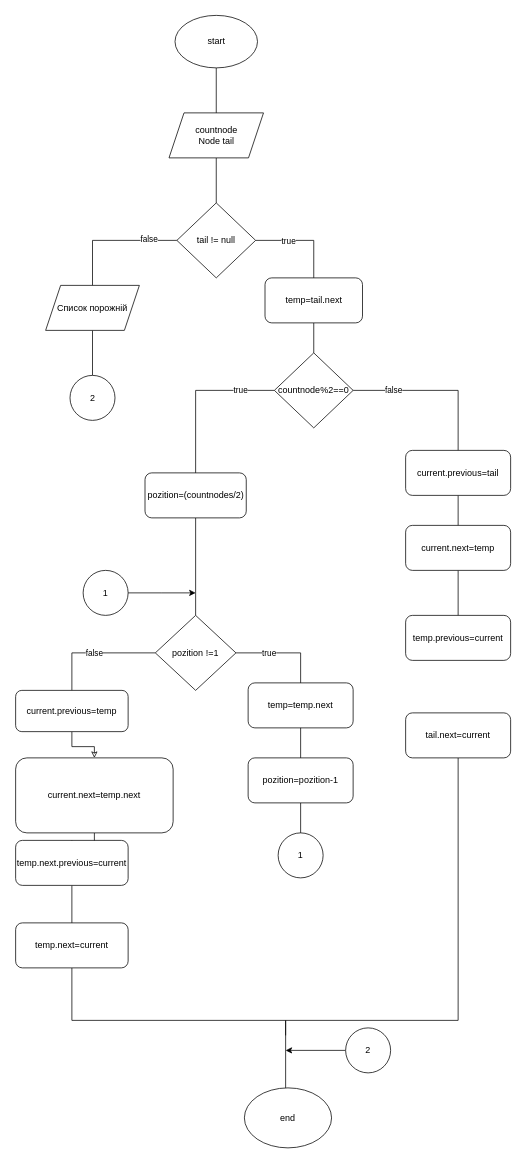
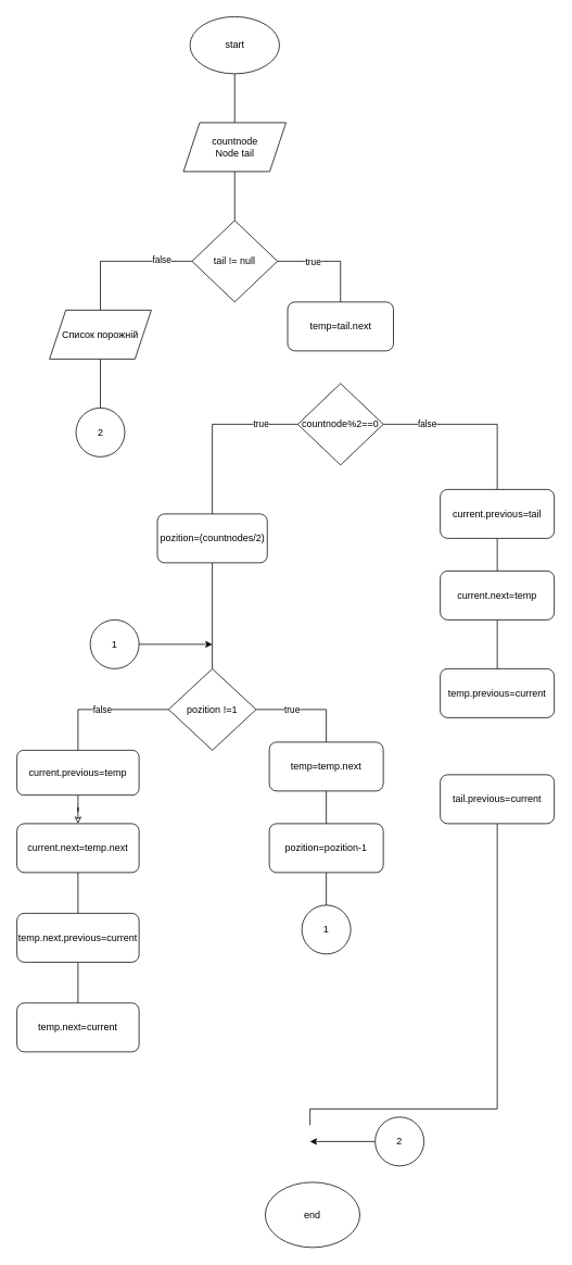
- <mxCell id="46" value="" style="edgeStyle=orthogonalEdgeStyle;rounded=0;orthogonalLoop=1;jettySize=auto;html=1;endArrow=none;endFill=0;" edge="1" parent="1" source="47" target="8"><mxGeometry relative="1" as="geometry" /></mxCell>
- <mxCell id="49" value="tail.next=current" style="rounded=1;whiteSpace=wrap;html=1;" vertex="1" parent="1"><mxGeometry x="540" y="950" width="140" height="60" as="geometry" /></mxCell>
+ <mxCell id="49" value="tail.previous=current" style="rounded=1;whiteSpace=wrap;html=1;" vertex="1" parent="1"><mxGeometry x="540" y="950" width="140" height="60" as="geometry" /></mxCell>
- <mxCell id="30" value="current.next=temp.next" style="rounded=1;whiteSpace=wrap;html=1;fontStyle=0" vertex="1" parent="1"><mxGeometry x="20" y="1010" width="210" height="100" as="geometry" /></mxCell>
+ <mxCell id="30" value="current.next=temp.next" style="rounded=1;whiteSpace=wrap;html=1;fontStyle=0" vertex="1" parent="1"><mxGeometry x="20" y="1010" width="150" height="60" as="geometry" /></mxCell>
- <mxCell id="33" style="edgeStyle=orthogonalEdgeStyle;rounded=0;orthogonalLoop=1;jettySize=auto;html=1;endArrow=none;endFill=0;fontStyle=0" edge="1" parent="1" source="34" target="35"><mxGeometry relative="1" as="geometry"><Array as="points"><mxPoint x="95" y="1360" /><mxPoint x="380" y="1360" /></Array></mxGeometry></mxCell>
